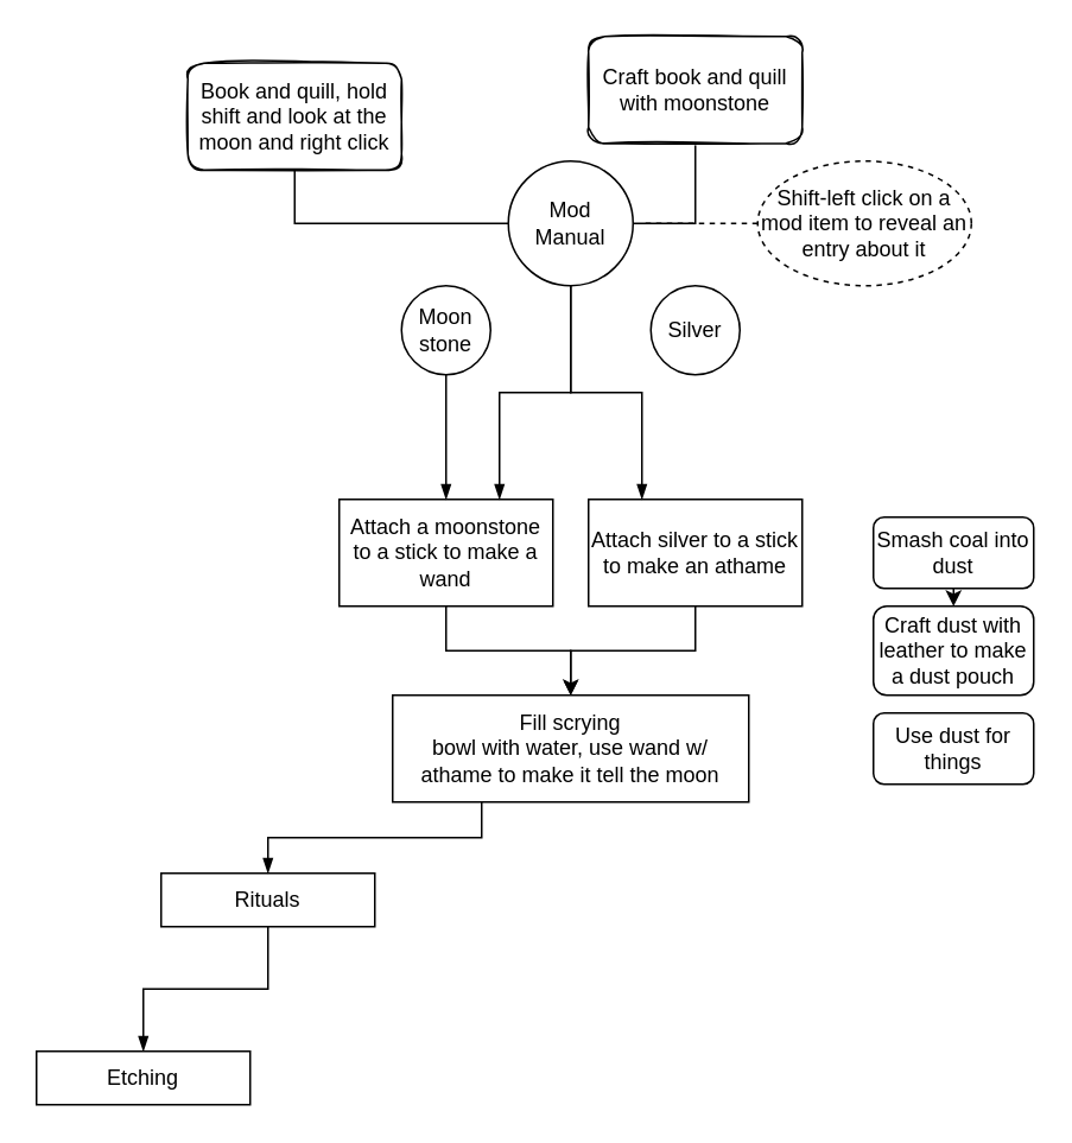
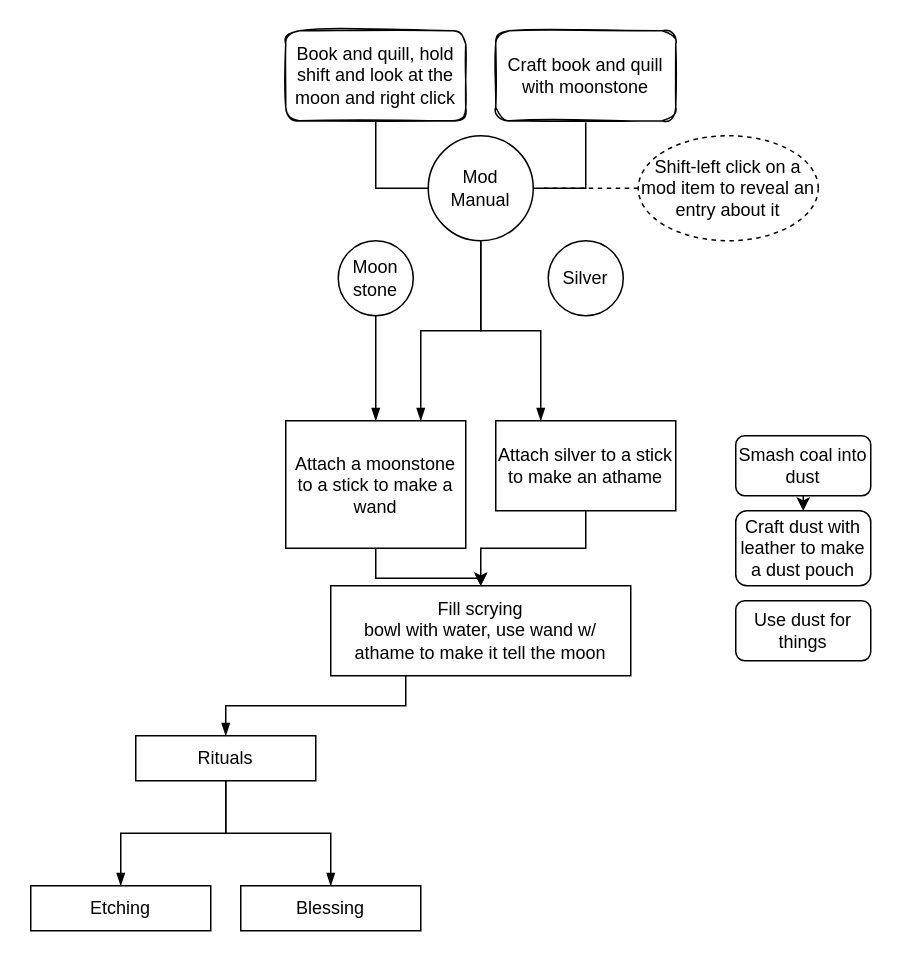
- <mxCell id="18" value="Book and quill, hold shift and look at the moon and right click" style="rounded=1;whiteSpace=wrap;html=1;sketch=1;" parent="1" vertex="1"><mxGeometry x="105" y="35" width="120" height="60" as="geometry" /></mxCell>
+ <mxCell id="18" value="Book and quill, hold shift and look at the moon and right click" style="rounded=1;whiteSpace=wrap;html=1;sketch=1;" parent="1" vertex="1"><mxGeometry x="190" y="20" width="120" height="60" as="geometry" /></mxCell>
- <mxCell id="10" value="Attach a moonstone to a stick to make a wand" style="rounded=0;whiteSpace=wrap;html=1;" parent="1" vertex="1"><mxGeometry x="190" y="280" width="120" height="60" as="geometry" /></mxCell>
+ <mxCell id="10" value="Attach a moonstone to a stick to make a wand" style="rounded=0;whiteSpace=wrap;html=1;" parent="1" vertex="1"><mxGeometry x="190" y="280" width="120" height="85" as="geometry" /></mxCell>
+ <mxCell id="3" style="edgeStyle=orthogonalEdgeStyle;rounded=0;orthogonalLoop=1;jettySize=auto;html=1;exitX=0.5;exitY=1;exitDx=0;exitDy=0;entryX=0.5;entryY=0;entryDx=0;entryDy=0;endArrow=blockThin;endFill=1;" parent="1" source="4" target="26" edge="1"><mxGeometry relative="1" as="geometry" /></mxCell>
+ <mxCell id="26" value="Blessing" style="rounded=0;whiteSpace=wrap;html=1;" parent="1" vertex="1"><mxGeometry x="160" y="590" width="120" height="30" as="geometry" /></mxCell>
